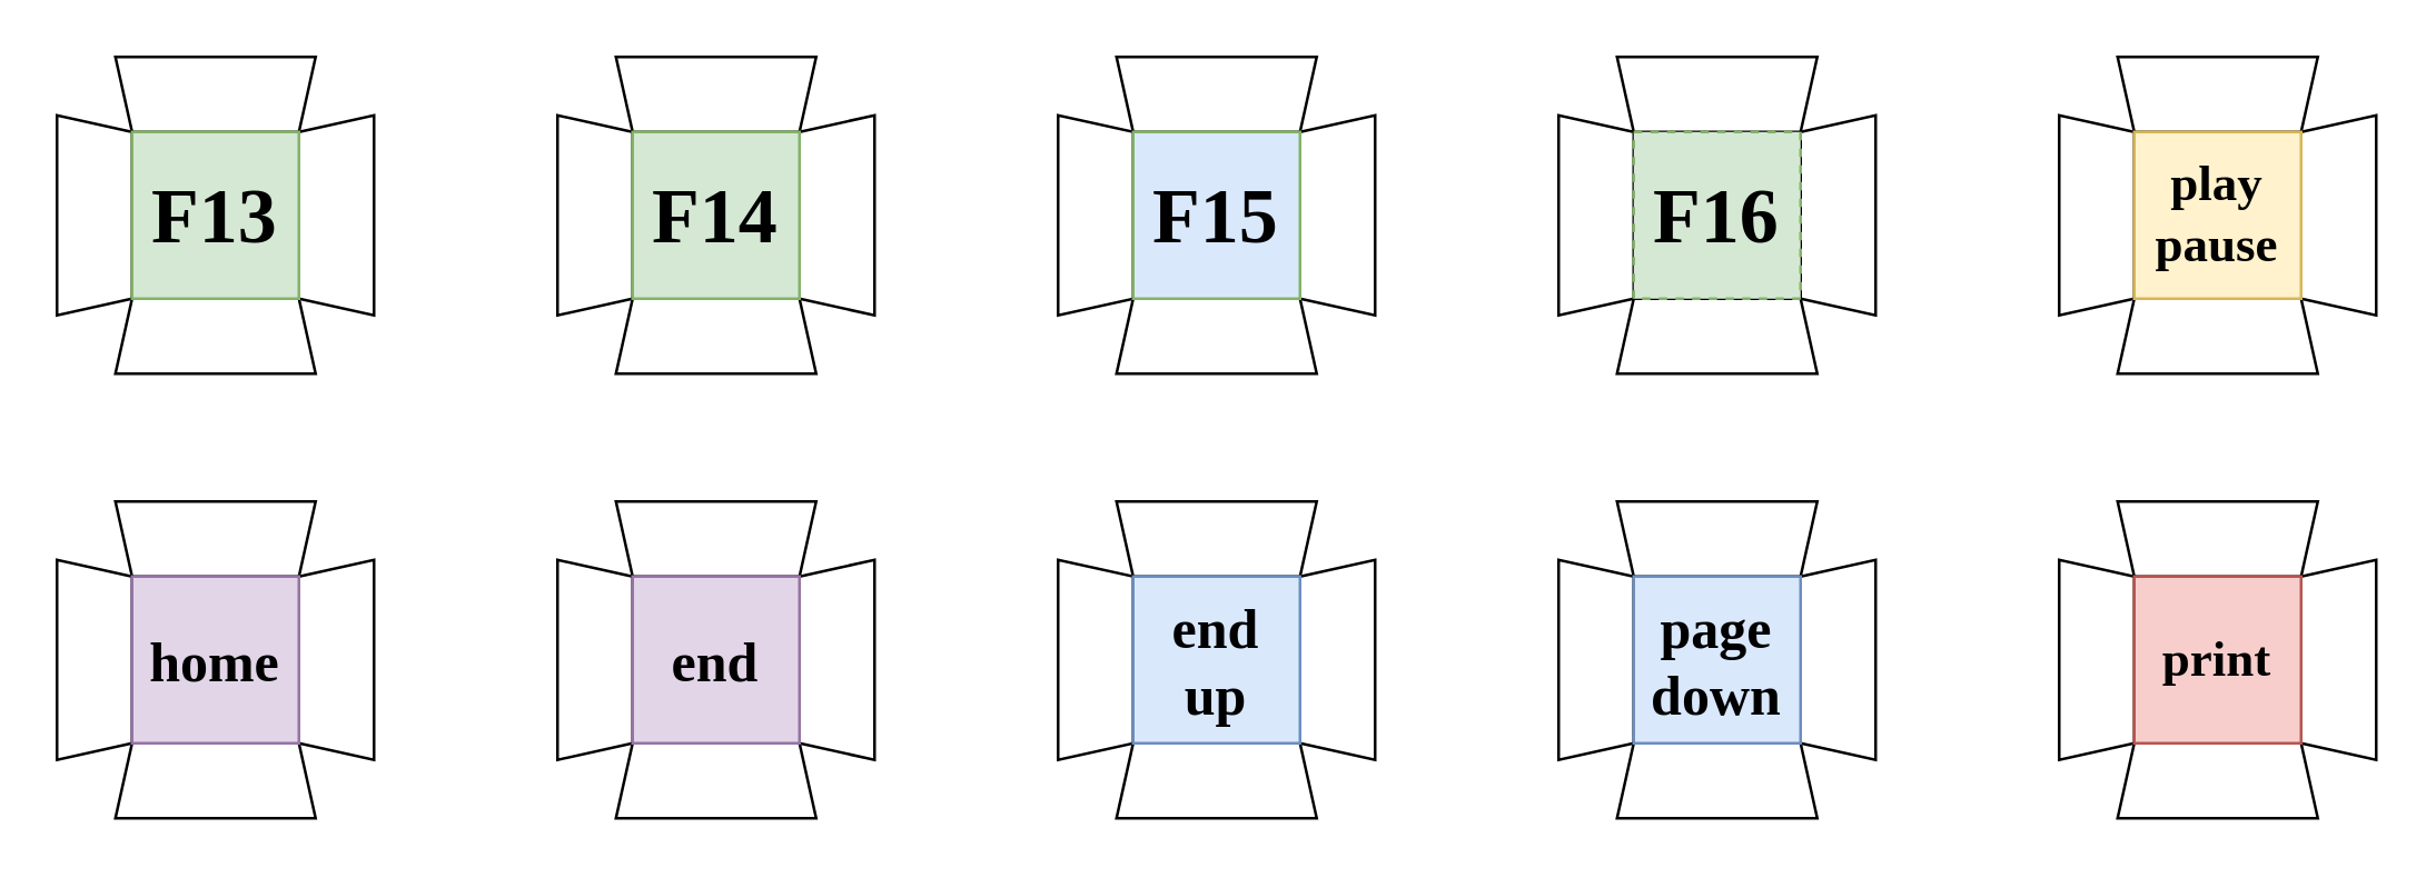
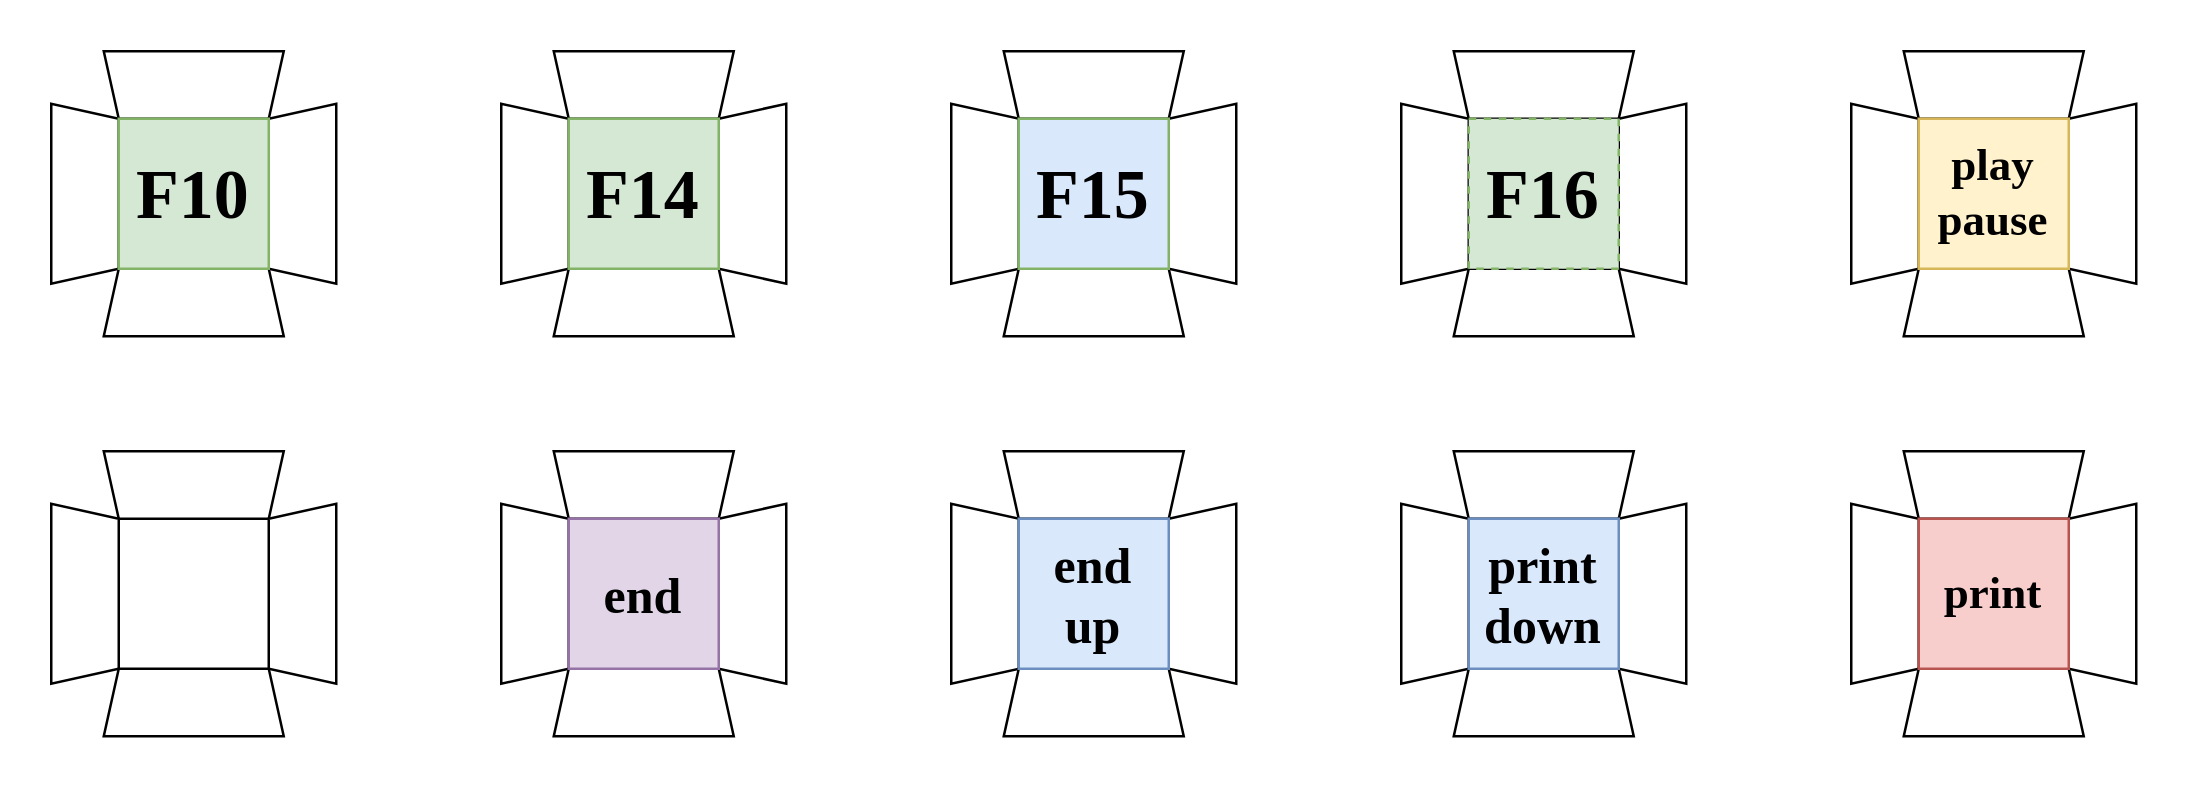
- <mxCell id="7" value="&lt;font style=&quot;font-size: 28px;&quot;&gt;&lt;b style=&quot;font-size: 28px;&quot;&gt;F13&lt;/b&gt;&lt;/font&gt;" style="whiteSpace=wrap;html=1;aspect=fixed;fillColor=#d5e8d4;strokeColor=#82b366;fontSize=28;fontFamily=hack;" parent="2" vertex="1"><mxGeometry x="27" y="27" width="60" height="60" as="geometry" /></mxCell>
+ <mxCell id="7" value="&lt;font style=&quot;font-size: 28px;&quot;&gt;&lt;b style=&quot;font-size: 28px;&quot;&gt;F10&lt;/b&gt;&lt;/font&gt;" style="whiteSpace=wrap;html=1;aspect=fixed;fillColor=#d5e8d4;strokeColor=#82b366;fontSize=28;fontFamily=hack;" parent="2" vertex="1"><mxGeometry x="27" y="27" width="60" height="60" as="geometry" /></mxCell>
- <mxCell id="37" value="&lt;b style=&quot;font-size: 20px;&quot;&gt;home&lt;/b&gt;" style="whiteSpace=wrap;html=1;aspect=fixed;fillColor=#e1d5e7;strokeColor=#9673a6;fontSize=20;fontFamily=hack;container=0;" vertex="1" parent="32"><mxGeometry x="27" y="27" width="60" height="60" as="geometry" /></mxCell>
- <mxCell id="55" value="&lt;b&gt;page down&lt;/b&gt;" style="whiteSpace=wrap;html=1;aspect=fixed;fillColor=#dae8fc;strokeColor=#6c8ebf;fontSize=20;fontFamily=hack;container=0;" vertex="1" parent="50"><mxGeometry x="27" y="27" width="60" height="60" as="geometry" /></mxCell>
+ <mxCell id="55" value="&lt;b&gt;print down&lt;/b&gt;" style="whiteSpace=wrap;html=1;aspect=fixed;fillColor=#dae8fc;strokeColor=#6c8ebf;fontSize=20;fontFamily=hack;container=0;" vertex="1" parent="50"><mxGeometry x="27" y="27" width="60" height="60" as="geometry" /></mxCell>
